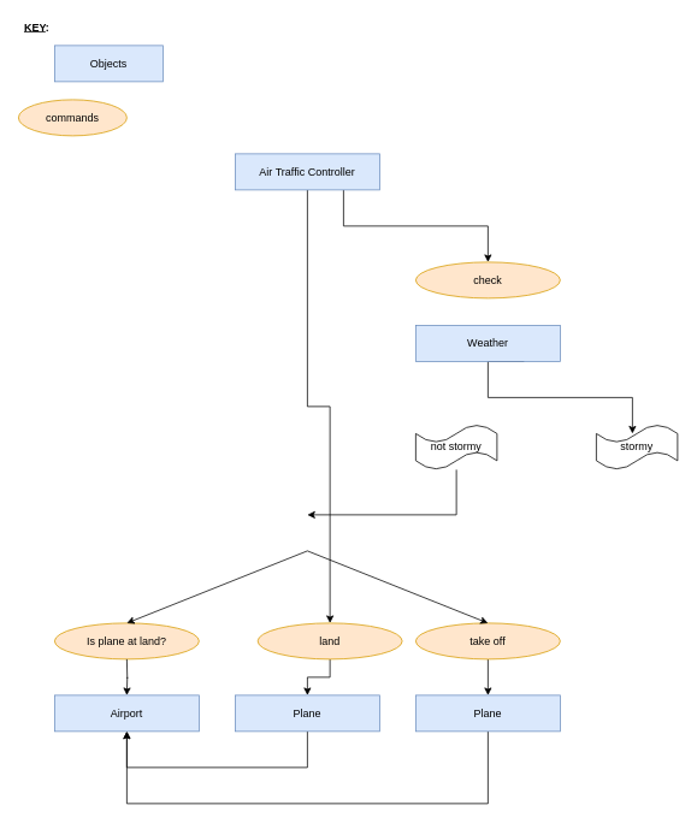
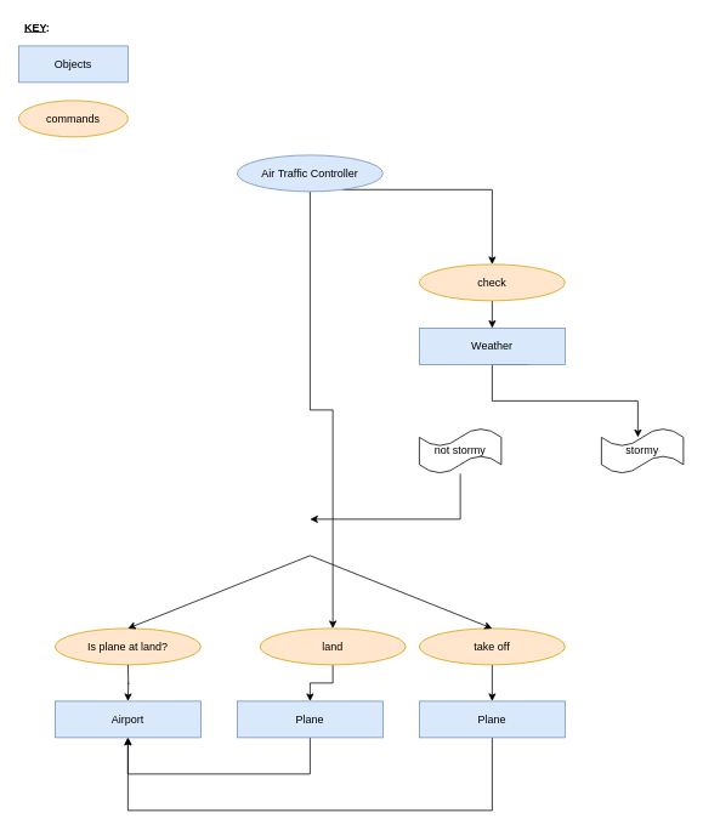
- <mxCell id="11" value="Objects" style="rounded=0;whiteSpace=wrap;html=1;fillColor=#dae8fc;strokeColor=#6c8ebf;" vertex="1" parent="1"><mxGeometry x="60" y="50" width="120" height="40" as="geometry" /></mxCell>
+ <mxCell id="11" value="Objects" style="rounded=0;whiteSpace=wrap;html=1;fillColor=#dae8fc;strokeColor=#6c8ebf;" vertex="1" parent="1"><mxGeometry x="20" y="50" width="120" height="40" as="geometry" /></mxCell>
- <mxCell id="4" value="Air Traffic Controller" style="rounded=0;whiteSpace=wrap;html=1;fillColor=#dae8fc;strokeColor=#6c8ebf;" vertex="1" parent="1"><mxGeometry x="260" y="170" width="160" height="40" as="geometry" /></mxCell>
+ <mxCell id="4" value="Air Traffic Controller" style="ellipse;whiteSpace=wrap;html=1;fillColor=#dae8fc;strokeColor=#6c8ebf;" vertex="1" parent="1"><mxGeometry x="260" y="170" width="160" height="40" as="geometry" /></mxCell>
+ <mxCell id="19" style="edgeStyle=orthogonalEdgeStyle;rounded=0;orthogonalLoop=1;jettySize=auto;html=1;exitX=0.5;exitY=1;exitDx=0;exitDy=0;entryX=0.5;entryY=0;entryDx=0;entryDy=0;" edge="1" parent="1" source="20" target="18"><mxGeometry relative="1" as="geometry" /></mxCell>
